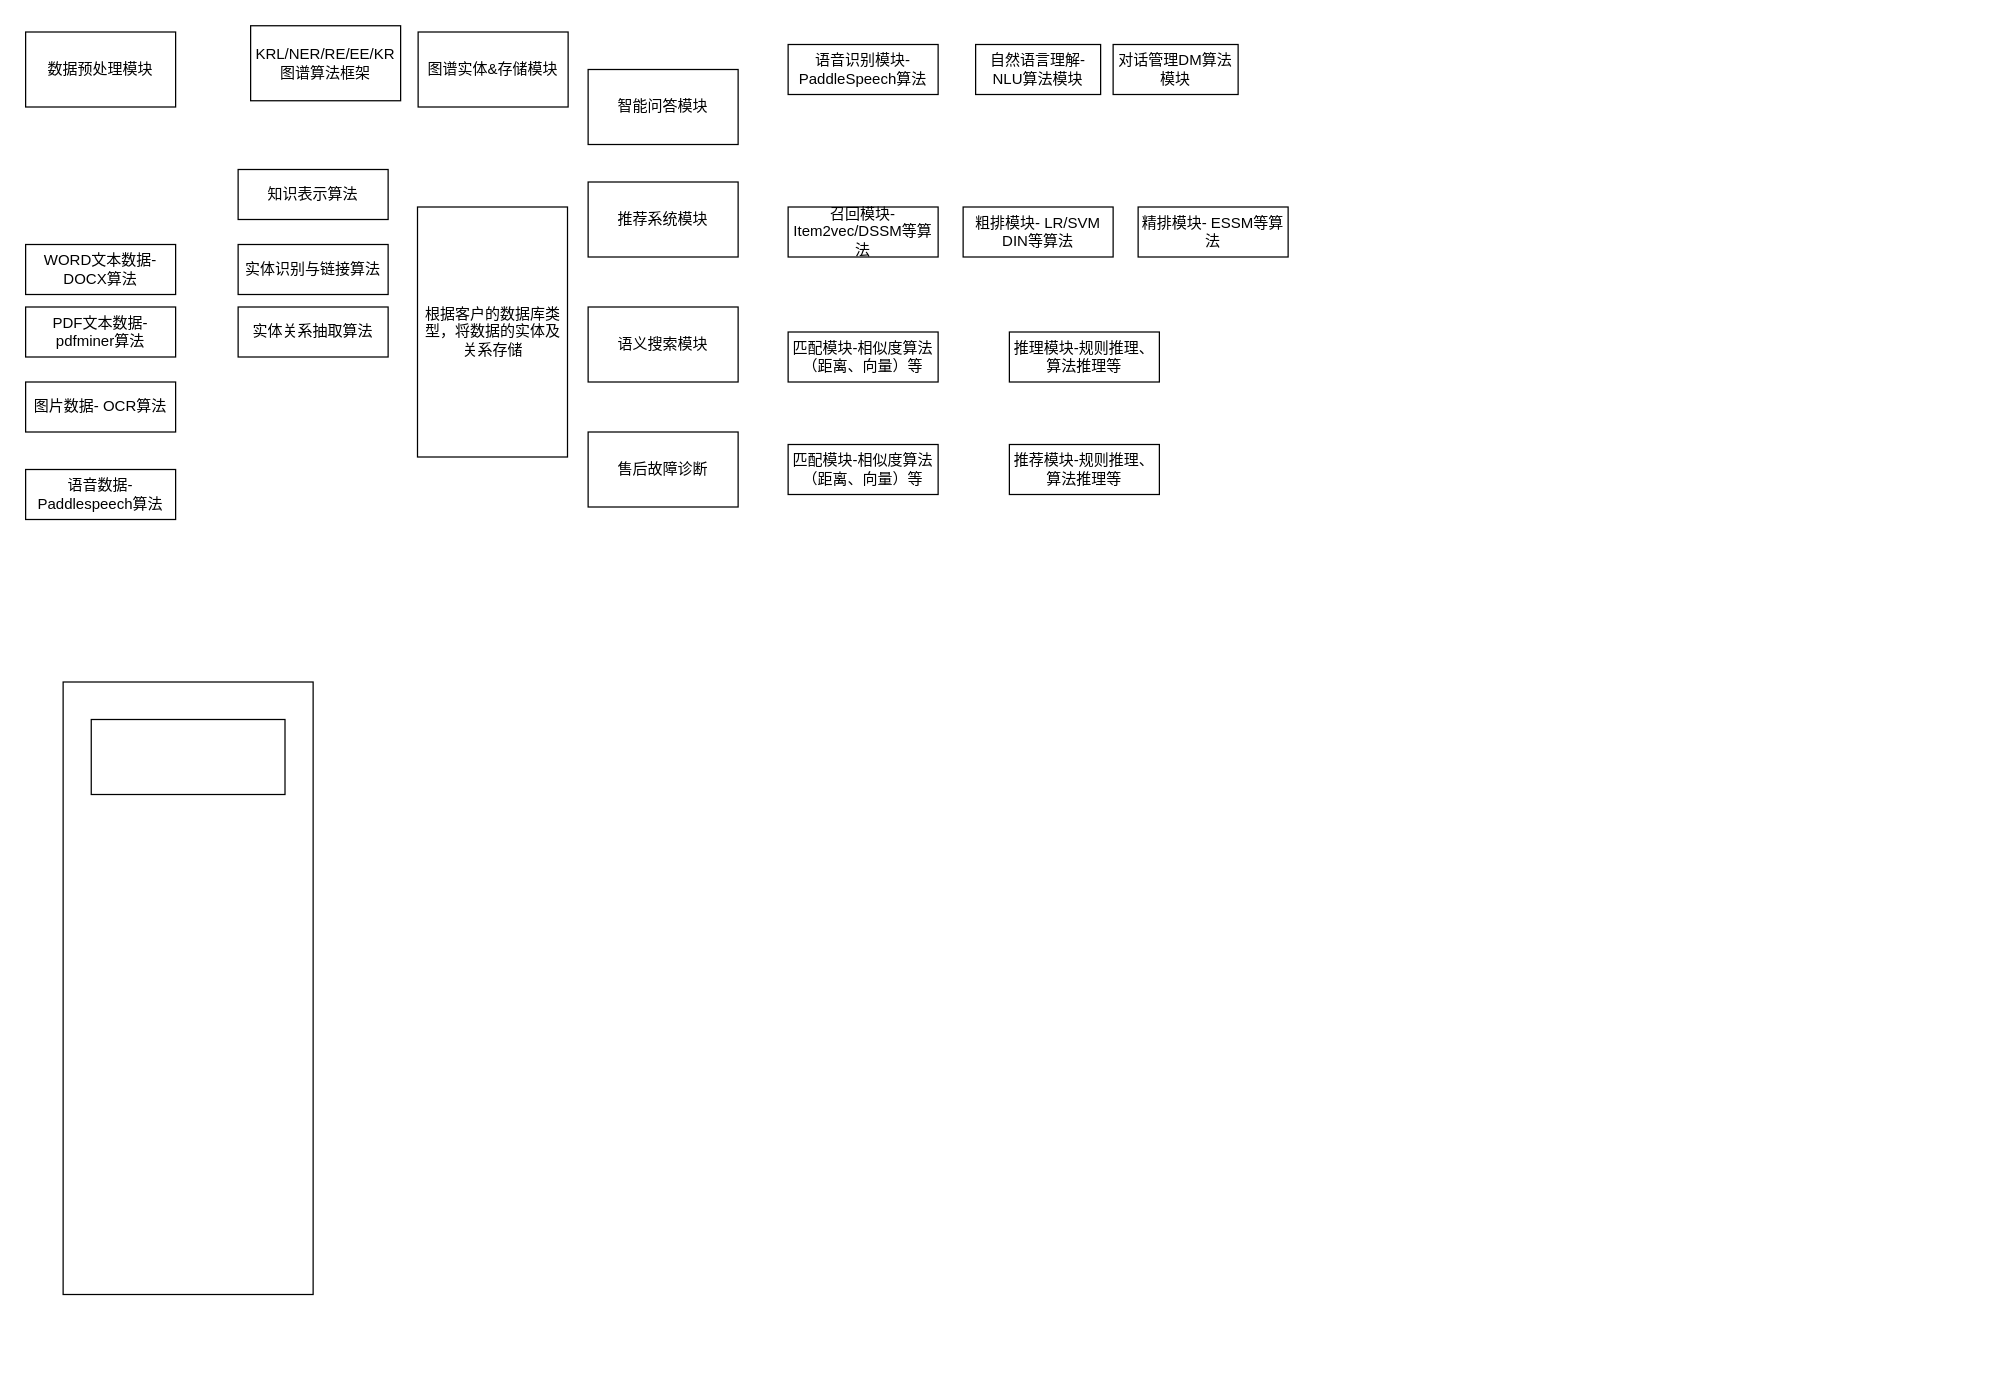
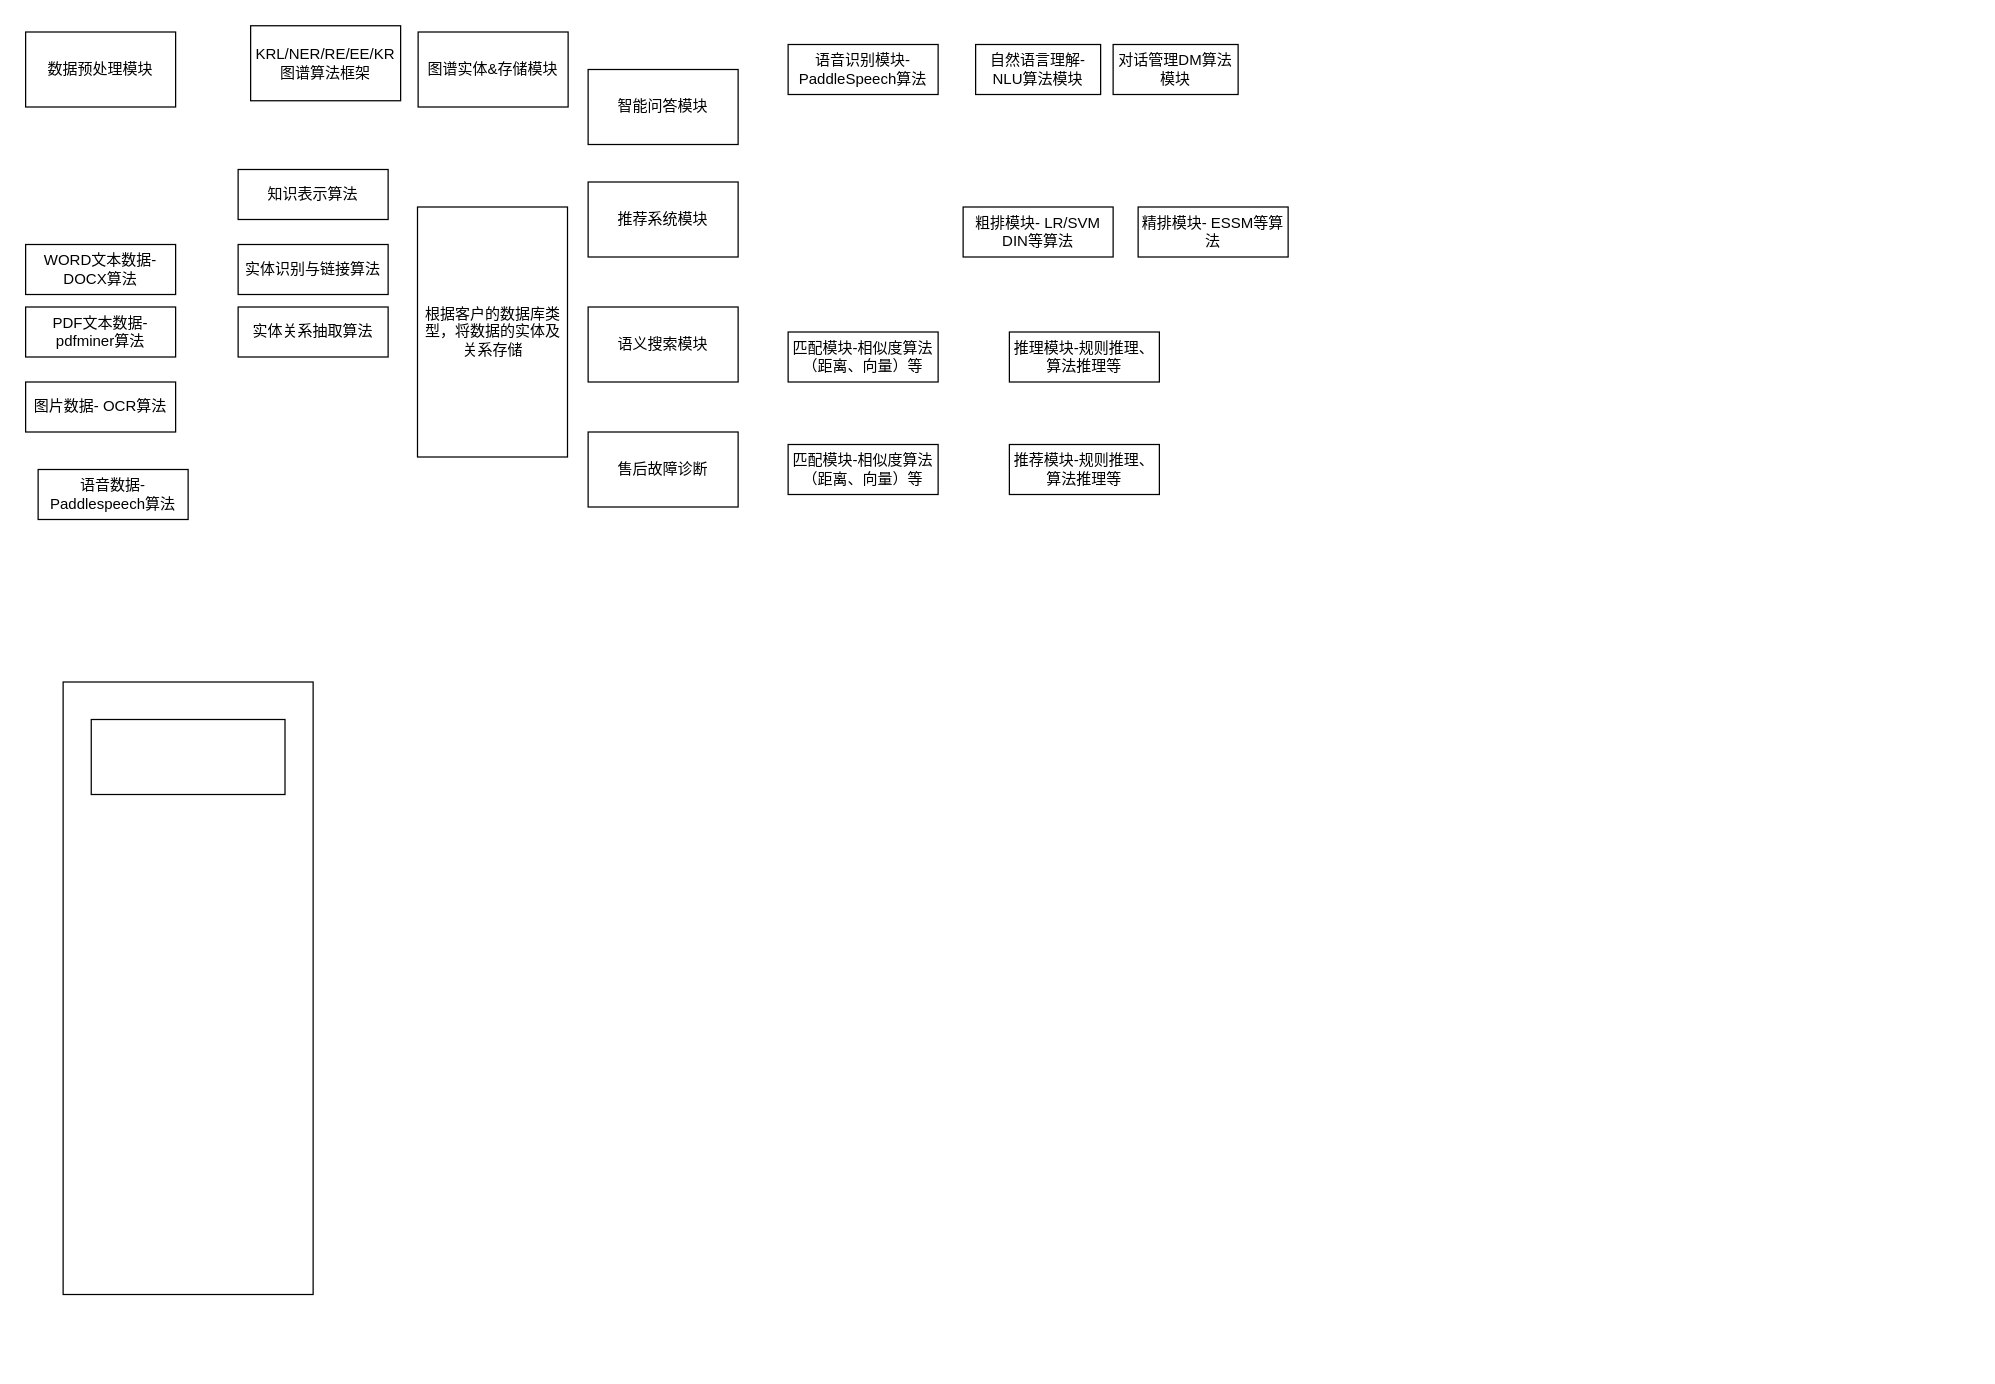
- <mxCell id="20" value="召回模块- Item2vec/DSSM等算法" style="rounded=0;whiteSpace=wrap;html=1;" vertex="1" parent="1"><mxGeometry x="630" y="165" width="120" height="40" as="geometry" /></mxCell>
- <mxCell id="12" value="语音数据- Paddlespeech算法" style="rounded=0;whiteSpace=wrap;html=1;" vertex="1" parent="1"><mxGeometry x="20" y="375" width="120" height="40" as="geometry" /></mxCell>
+ <mxCell id="12" value="语音数据- Paddlespeech算法" style="rounded=0;whiteSpace=wrap;html=1;" vertex="1" parent="1"><mxGeometry x="30" y="375" width="120" height="40" as="geometry" /></mxCell>
